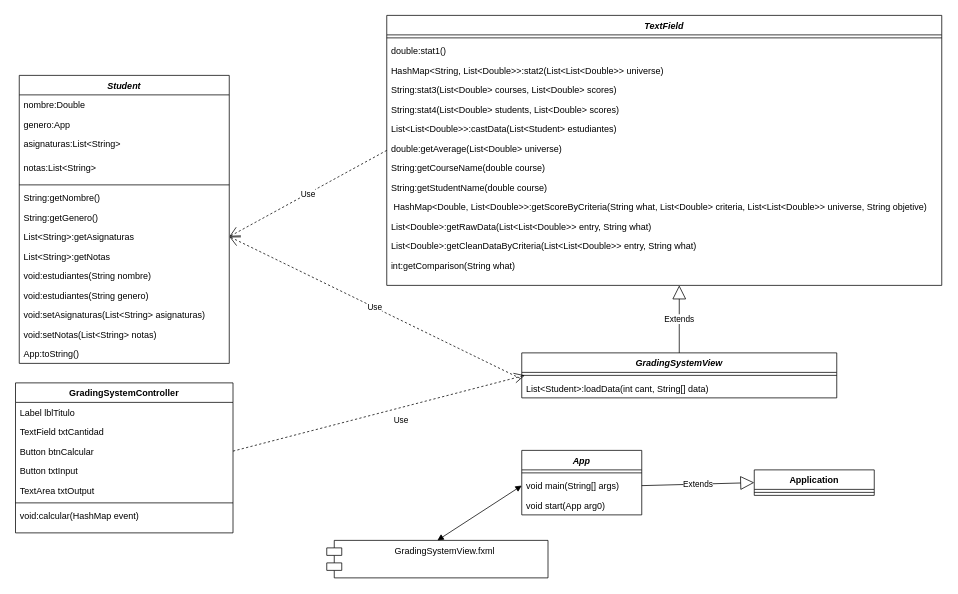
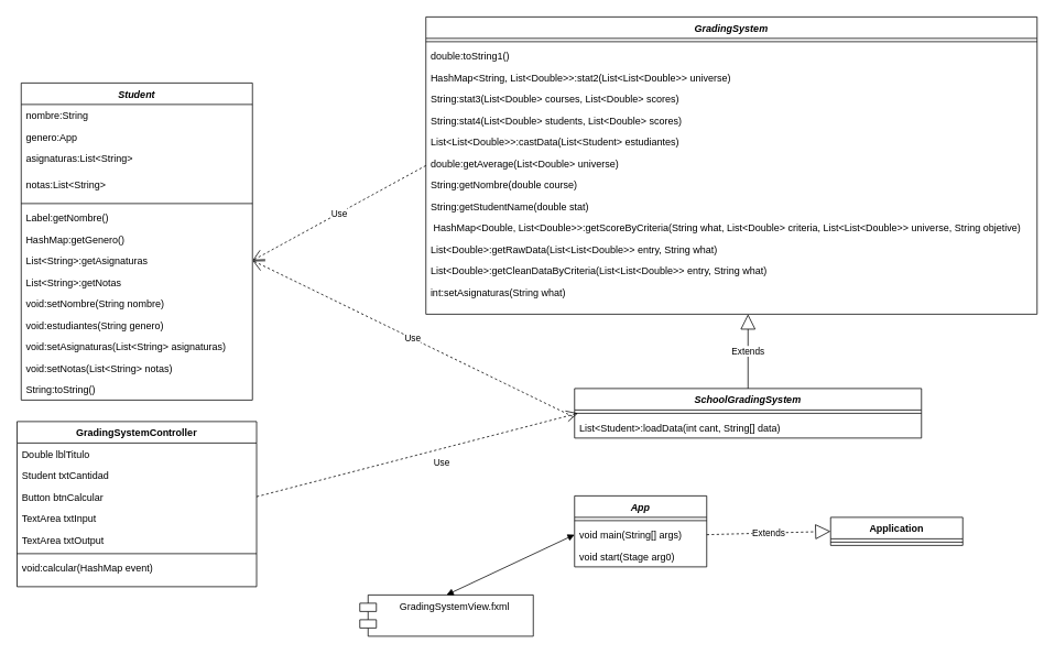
- <mxCell id="17" value="TextField" style="swimlane;fontStyle=3;align=center;verticalAlign=top;childLayout=stackLayout;horizontal=1;startSize=26;horizontalStack=0;resizeParent=1;resizeLast=0;collapsible=1;marginBottom=0;rounded=0;shadow=0;strokeWidth=1;" parent="1" vertex="1"><mxGeometry x="515" y="20" width="740" height="360" as="geometry"><mxRectangle x="550" y="140" width="160" height="26" as="alternateBounds" /></mxGeometry></mxCell>
+ <mxCell id="17" value="GradingSystem" style="swimlane;fontStyle=3;align=center;verticalAlign=top;childLayout=stackLayout;horizontal=1;startSize=26;horizontalStack=0;resizeParent=1;resizeLast=0;collapsible=1;marginBottom=0;rounded=0;shadow=0;strokeWidth=1;" parent="1" vertex="1"><mxGeometry x="515" y="20" width="740" height="360" as="geometry"><mxRectangle x="550" y="140" width="160" height="26" as="alternateBounds" /></mxGeometry></mxCell>
- <mxCell id="19" value="double:stat1()" style="text;align=left;verticalAlign=top;spacingLeft=4;spacingRight=4;overflow=hidden;rotatable=0;points=[[0,0.5],[1,0.5]];portConstraint=eastwest;" parent="17" vertex="1"><mxGeometry y="34" width="740" height="26" as="geometry" /></mxCell>
+ <mxCell id="19" value="double:toString1()" style="text;align=left;verticalAlign=top;spacingLeft=4;spacingRight=4;overflow=hidden;rotatable=0;points=[[0,0.5],[1,0.5]];portConstraint=eastwest;" parent="17" vertex="1"><mxGeometry y="34" width="740" height="26" as="geometry" /></mxCell>
- <mxCell id="3" value="nombre:Double" style="text;align=left;verticalAlign=top;spacingLeft=4;spacingRight=4;overflow=hidden;rotatable=0;points=[[0,0.5],[1,0.5]];portConstraint=eastwest;" parent="2" vertex="1"><mxGeometry y="26" width="280" height="26" as="geometry" /></mxCell>
+ <mxCell id="3" value="nombre:String" style="text;align=left;verticalAlign=top;spacingLeft=4;spacingRight=4;overflow=hidden;rotatable=0;points=[[0,0.5],[1,0.5]];portConstraint=eastwest;" parent="2" vertex="1"><mxGeometry y="26" width="280" height="26" as="geometry" /></mxCell>
- <mxCell id="25" value="String:getCourseName(double course)" style="text;align=left;verticalAlign=top;spacingLeft=4;spacingRight=4;overflow=hidden;rotatable=0;points=[[0,0.5],[1,0.5]];portConstraint=eastwest;" vertex="1" parent="17"><mxGeometry y="190" width="740" height="26" as="geometry" /></mxCell>
+ <mxCell id="25" value="String:getNombre(double course)" style="text;align=left;verticalAlign=top;spacingLeft=4;spacingRight=4;overflow=hidden;rotatable=0;points=[[0,0.5],[1,0.5]];portConstraint=eastwest;" vertex="1" parent="17"><mxGeometry y="190" width="740" height="26" as="geometry" /></mxCell>
- <mxCell id="26" value="String:getStudentName(double course)" style="text;align=left;verticalAlign=top;spacingLeft=4;spacingRight=4;overflow=hidden;rotatable=0;points=[[0,0.5],[1,0.5]];portConstraint=eastwest;" vertex="1" parent="17"><mxGeometry y="216" width="740" height="26" as="geometry" /></mxCell>
+ <mxCell id="26" value="String:getStudentName(double stat)" style="text;align=left;verticalAlign=top;spacingLeft=4;spacingRight=4;overflow=hidden;rotatable=0;points=[[0,0.5],[1,0.5]];portConstraint=eastwest;" vertex="1" parent="17"><mxGeometry y="216" width="740" height="26" as="geometry" /></mxCell>
- <mxCell id="8" value="String:getNombre()" style="text;align=left;verticalAlign=top;spacingLeft=4;spacingRight=4;overflow=hidden;rotatable=0;points=[[0,0.5],[1,0.5]];portConstraint=eastwest;" parent="2" vertex="1"><mxGeometry y="150" width="280" height="26" as="geometry" /></mxCell>
+ <mxCell id="8" value="Label:getNombre()" style="text;align=left;verticalAlign=top;spacingLeft=4;spacingRight=4;overflow=hidden;rotatable=0;points=[[0,0.5],[1,0.5]];portConstraint=eastwest;" parent="2" vertex="1"><mxGeometry y="150" width="280" height="26" as="geometry" /></mxCell>
- <mxCell id="9" value="String:getGenero()" style="text;align=left;verticalAlign=top;spacingLeft=4;spacingRight=4;overflow=hidden;rotatable=0;points=[[0,0.5],[1,0.5]];portConstraint=eastwest;" vertex="1" parent="2"><mxGeometry y="176" width="280" height="26" as="geometry" /></mxCell>
+ <mxCell id="9" value="HashMap:getGenero()" style="text;align=left;verticalAlign=top;spacingLeft=4;spacingRight=4;overflow=hidden;rotatable=0;points=[[0,0.5],[1,0.5]];portConstraint=eastwest;" vertex="1" parent="2"><mxGeometry y="176" width="280" height="26" as="geometry" /></mxCell>
- <mxCell id="30" value="int:getComparison(String what)" style="text;align=left;verticalAlign=top;spacingLeft=4;spacingRight=4;overflow=hidden;rotatable=0;points=[[0,0.5],[1,0.5]];portConstraint=eastwest;" vertex="1" parent="17"><mxGeometry y="320" width="740" height="26" as="geometry" /></mxCell>
+ <mxCell id="30" value="int:setAsignaturas(String what)" style="text;align=left;verticalAlign=top;spacingLeft=4;spacingRight=4;overflow=hidden;rotatable=0;points=[[0,0.5],[1,0.5]];portConstraint=eastwest;" vertex="1" parent="17"><mxGeometry y="320" width="740" height="26" as="geometry" /></mxCell>
- <mxCell id="12" value="void:estudiantes(String nombre)" style="text;align=left;verticalAlign=top;spacingLeft=4;spacingRight=4;overflow=hidden;rotatable=0;points=[[0,0.5],[1,0.5]];portConstraint=eastwest;" vertex="1" parent="2"><mxGeometry y="254" width="280" height="26" as="geometry" /></mxCell>
+ <mxCell id="12" value="void:setNombre(String nombre)" style="text;align=left;verticalAlign=top;spacingLeft=4;spacingRight=4;overflow=hidden;rotatable=0;points=[[0,0.5],[1,0.5]];portConstraint=eastwest;" vertex="1" parent="2"><mxGeometry y="254" width="280" height="26" as="geometry" /></mxCell>
- <mxCell id="16" value="App:toString()" style="text;align=left;verticalAlign=top;spacingLeft=4;spacingRight=4;overflow=hidden;rotatable=0;points=[[0,0.5],[1,0.5]];portConstraint=eastwest;" vertex="1" parent="2"><mxGeometry y="358" width="280" height="26" as="geometry" /></mxCell>
+ <mxCell id="16" value="String:toString()" style="text;align=left;verticalAlign=top;spacingLeft=4;spacingRight=4;overflow=hidden;rotatable=0;points=[[0,0.5],[1,0.5]];portConstraint=eastwest;" vertex="1" parent="2"><mxGeometry y="358" width="280" height="26" as="geometry" /></mxCell>
- <mxCell id="32" value="GradingSystemView" style="swimlane;fontStyle=3;align=center;verticalAlign=top;childLayout=stackLayout;horizontal=1;startSize=26;horizontalStack=0;resizeParent=1;resizeParentMax=0;resizeLast=0;collapsible=1;marginBottom=0;" vertex="1" parent="1"><mxGeometry x="695" y="470" width="420" height="60" as="geometry" /></mxCell>
+ <mxCell id="32" value="SchoolGradingSystem" style="swimlane;fontStyle=3;align=center;verticalAlign=top;childLayout=stackLayout;horizontal=1;startSize=26;horizontalStack=0;resizeParent=1;resizeParentMax=0;resizeLast=0;collapsible=1;marginBottom=0;" vertex="1" parent="1"><mxGeometry x="695" y="470" width="420" height="60" as="geometry" /></mxCell>
- <mxCell id="38" value="Label lblTitulo" style="text;strokeColor=none;fillColor=none;align=left;verticalAlign=top;spacingLeft=4;spacingRight=4;overflow=hidden;rotatable=0;points=[[0,0.5],[1,0.5]];portConstraint=eastwest;" vertex="1" parent="37"><mxGeometry y="26" width="290" height="26" as="geometry" /></mxCell>
+ <mxCell id="38" value="Double lblTitulo" style="text;strokeColor=none;fillColor=none;align=left;verticalAlign=top;spacingLeft=4;spacingRight=4;overflow=hidden;rotatable=0;points=[[0,0.5],[1,0.5]];portConstraint=eastwest;" vertex="1" parent="37"><mxGeometry y="26" width="290" height="26" as="geometry" /></mxCell>
- <mxCell id="39" value="TextField txtCantidad" style="text;strokeColor=none;fillColor=none;align=left;verticalAlign=top;spacingLeft=4;spacingRight=4;overflow=hidden;rotatable=0;points=[[0,0.5],[1,0.5]];portConstraint=eastwest;" vertex="1" parent="37"><mxGeometry y="52" width="290" height="26" as="geometry" /></mxCell>
+ <mxCell id="39" value="Student txtCantidad" style="text;strokeColor=none;fillColor=none;align=left;verticalAlign=top;spacingLeft=4;spacingRight=4;overflow=hidden;rotatable=0;points=[[0,0.5],[1,0.5]];portConstraint=eastwest;" vertex="1" parent="37"><mxGeometry y="52" width="290" height="26" as="geometry" /></mxCell>
- <mxCell id="41" value="Button txtInput" style="text;strokeColor=none;fillColor=none;align=left;verticalAlign=top;spacingLeft=4;spacingRight=4;overflow=hidden;rotatable=0;points=[[0,0.5],[1,0.5]];portConstraint=eastwest;" vertex="1" parent="37"><mxGeometry y="104" width="290" height="26" as="geometry" /></mxCell>
+ <mxCell id="41" value="TextArea txtInput" style="text;strokeColor=none;fillColor=none;align=left;verticalAlign=top;spacingLeft=4;spacingRight=4;overflow=hidden;rotatable=0;points=[[0,0.5],[1,0.5]];portConstraint=eastwest;" vertex="1" parent="37"><mxGeometry y="104" width="290" height="26" as="geometry" /></mxCell>
- <mxCell id="54" value="Extends" style="endArrow=block;endSize=16;endFill=0;html=1;entryX=0;entryY=0.5;entryDx=0;entryDy=0;exitX=1;exitY=0.5;exitDx=0;exitDy=0;" edge="1" parent="1" source="48" target="52"><mxGeometry width="160" relative="1" as="geometry"><mxPoint x="605" y="670" as="sourcePoint" /><mxPoint x="955" y="639" as="targetPoint" /></mxGeometry></mxCell>
+ <mxCell id="54" value="Extends" style="endArrow=block;endSize=16;endFill=0;html=1;entryX=0;entryY=0.5;entryDx=0;entryDy=0;exitX=1;exitY=0.5;exitDx=0;exitDy=0;dashed=1;" edge="1" parent="1" source="48" target="52"><mxGeometry width="160" relative="1" as="geometry"><mxPoint x="605" y="670" as="sourcePoint" /><mxPoint x="955" y="639" as="targetPoint" /></mxGeometry></mxCell>
- <mxCell id="49" value="void start(App arg0)" style="text;strokeColor=none;fillColor=none;align=left;verticalAlign=top;spacingLeft=4;spacingRight=4;overflow=hidden;rotatable=0;points=[[0,0.5],[1,0.5]];portConstraint=eastwest;" vertex="1" parent="46"><mxGeometry y="60" width="160" height="26" as="geometry" /></mxCell>
+ <mxCell id="49" value="void start(Stage arg0)" style="text;strokeColor=none;fillColor=none;align=left;verticalAlign=top;spacingLeft=4;spacingRight=4;overflow=hidden;rotatable=0;points=[[0,0.5],[1,0.5]];portConstraint=eastwest;" vertex="1" parent="46"><mxGeometry y="60" width="160" height="26" as="geometry" /></mxCell>
- <mxCell id="50" value="GradingSystemView.fxml" style="shape=module;align=left;spacingLeft=20;align=center;verticalAlign=top;" vertex="1" parent="1"><mxGeometry x="435" y="720" width="295" height="50" as="geometry" /></mxCell>
+ <mxCell id="50" value="GradingSystemView.fxml" style="shape=module;align=left;spacingLeft=20;align=center;verticalAlign=top;" vertex="1" parent="1"><mxGeometry x="435" y="720" width="210" height="50" as="geometry" /></mxCell>
